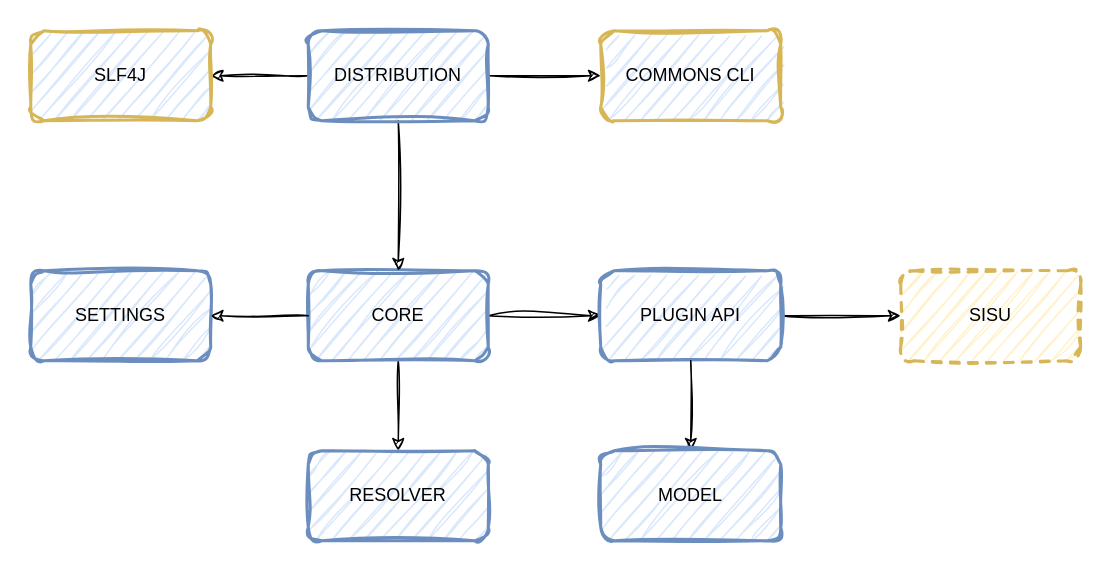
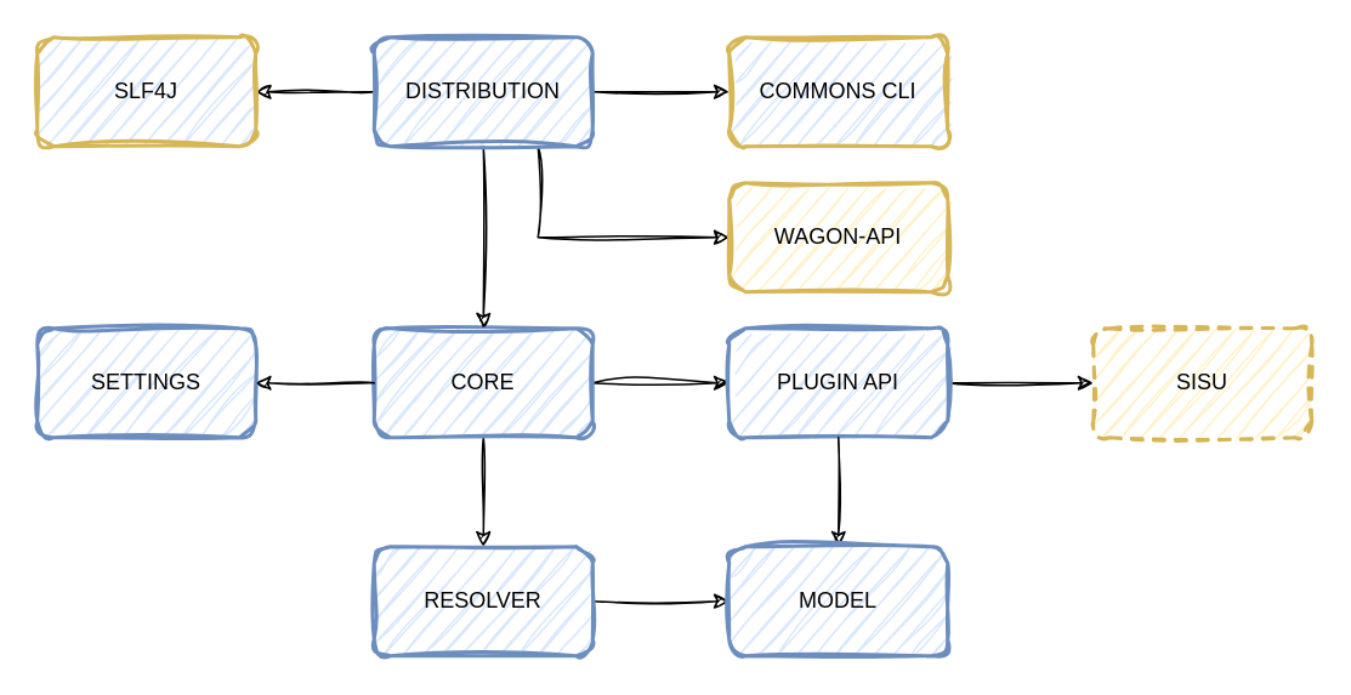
+ <mxCell id="9" value="" style="edgeStyle=orthogonalEdgeStyle;rounded=0;orthogonalLoop=1;jettySize=auto;exitX=0.75;exitY=1;exitDx=0;exitDy=0;entryX=0;entryY=0.5;entryDx=0;entryDy=0;sketch=1;curveFitting=1;jiggle=2;fontFamily=Helvetica;fontStyle=0;textShadow=0;labelBackgroundColor=none;labelBorderColor=none;html=1;" parent="1" source="10" target="21" edge="1"><mxGeometry relative="1" as="geometry" /></mxCell>
+ <mxCell id="21" value="WAGON-API" style="rounded=1;fillColor=#fff2cc;strokeColor=#d6b656;sketch=1;curveFitting=1;jiggle=2;fontFamily=Helvetica;strokeWidth=2;fontStyle=0;textShadow=0;labelBackgroundColor=none;labelBorderColor=none;whiteSpace=wrap;html=1;" parent="1" vertex="1"><mxGeometry x="400" y="100" width="120" height="60" as="geometry" /></mxCell>
+ <mxCell id="16" value="" style="edgeStyle=orthogonalEdgeStyle;rounded=0;orthogonalLoop=1;jettySize=auto;exitX=1;exitY=0.5;exitDx=0;exitDy=0;entryX=0;entryY=0.5;entryDx=0;entryDy=0;sketch=1;curveFitting=1;jiggle=2;fontFamily=Helvetica;fontStyle=0;textShadow=0;labelBackgroundColor=none;labelBorderColor=none;html=1;" parent="1" source="17" target="18" edge="1"><mxGeometry relative="1" as="geometry" /></mxCell>
